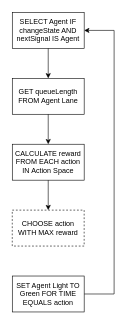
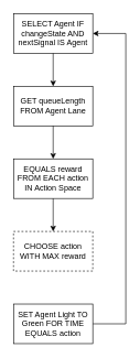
- <mxCell id="5" value="CALCULATE reward FROM EACH action IN Action Space" style="rounded=0;whiteSpace=wrap;html=1;" vertex="1" parent="1"><mxGeometry x="20" y="240" width="120" height="60" as="geometry" /></mxCell>
+ <mxCell id="5" value="EQUALS reward FROM EACH action IN Action Space" style="rounded=0;whiteSpace=wrap;html=1;" vertex="1" parent="1"><mxGeometry x="20" y="240" width="120" height="60" as="geometry" /></mxCell>
